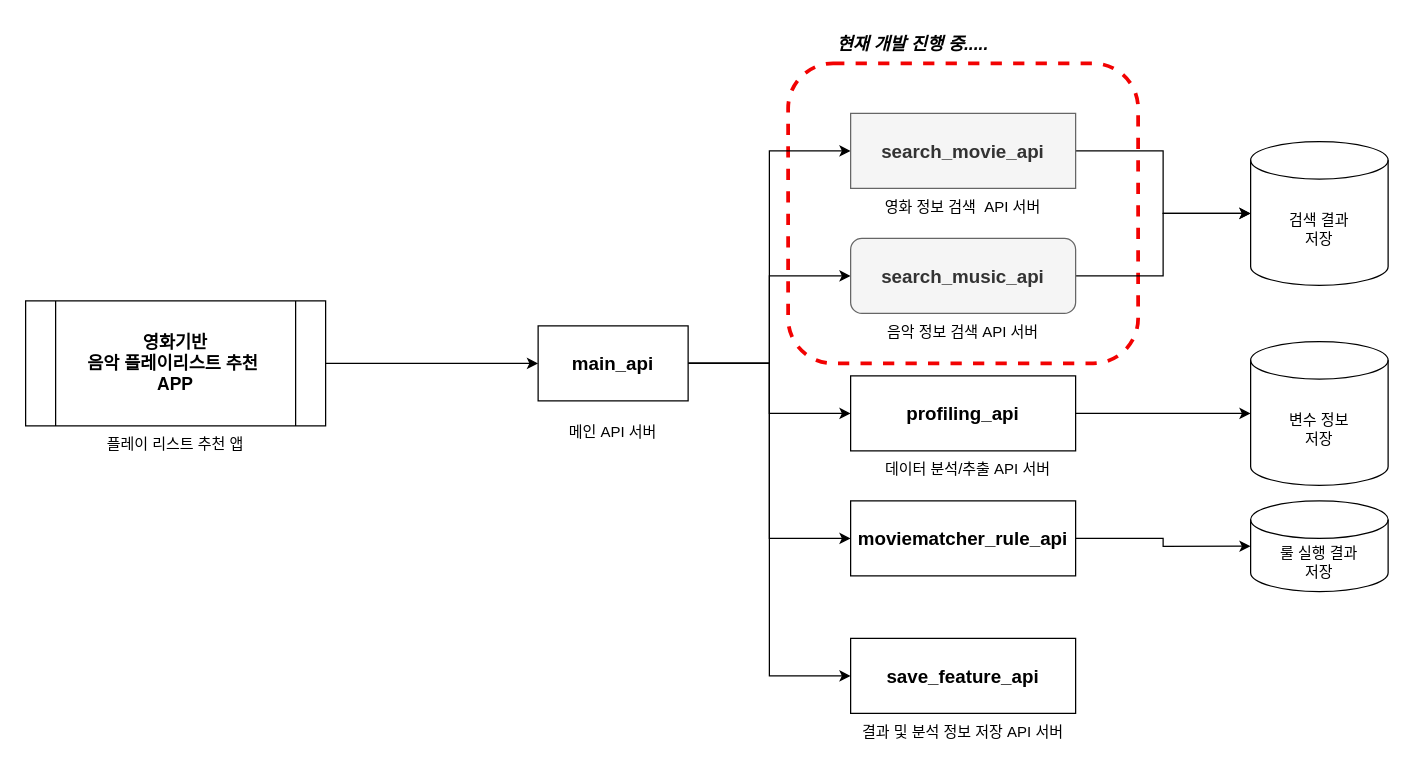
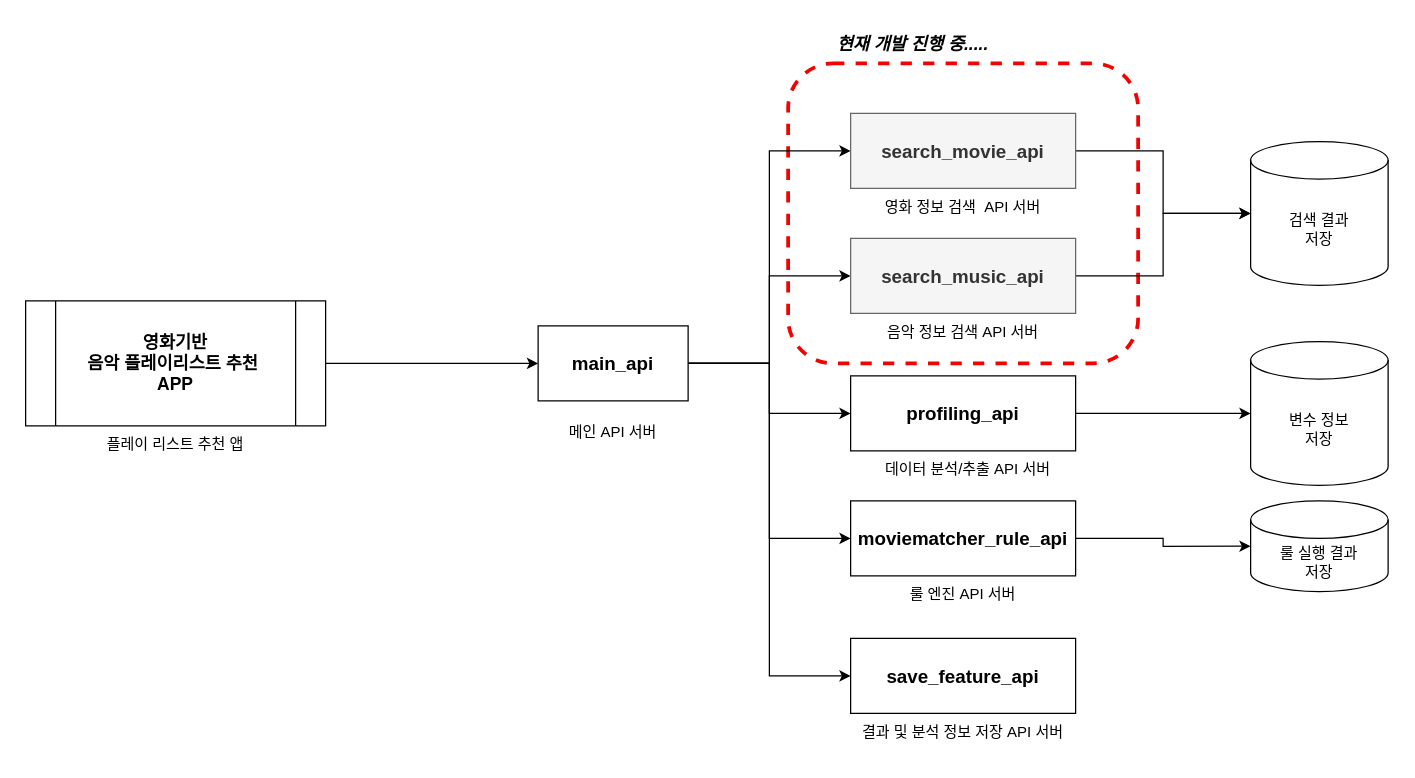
- <mxCell id="12" value="search_music_api" style="whiteSpace=wrap;html=1;fontStyle=1;fontSize=15;fillColor=#f5f5f5;fontColor=#333333;strokeColor=#666666;rounded=1;" vertex="1" parent="1"><mxGeometry x="680" y="190" width="180" height="60" as="geometry" /></mxCell>
+ <mxCell id="12" value="search_music_api" style="rounded=0;whiteSpace=wrap;html=1;fontStyle=1;fontSize=15;fillColor=#f5f5f5;fontColor=#333333;strokeColor=#666666;" vertex="1" parent="1"><mxGeometry x="680" y="190" width="180" height="60" as="geometry" /></mxCell>
+ <mxCell id="22" value="룰 엔진 API 서버" style="text;html=1;strokeColor=none;fillColor=none;align=center;verticalAlign=middle;whiteSpace=wrap;rounded=0;" vertex="1" parent="1"><mxGeometry x="680" y="460" width="180" height="30" as="geometry" /></mxCell>
